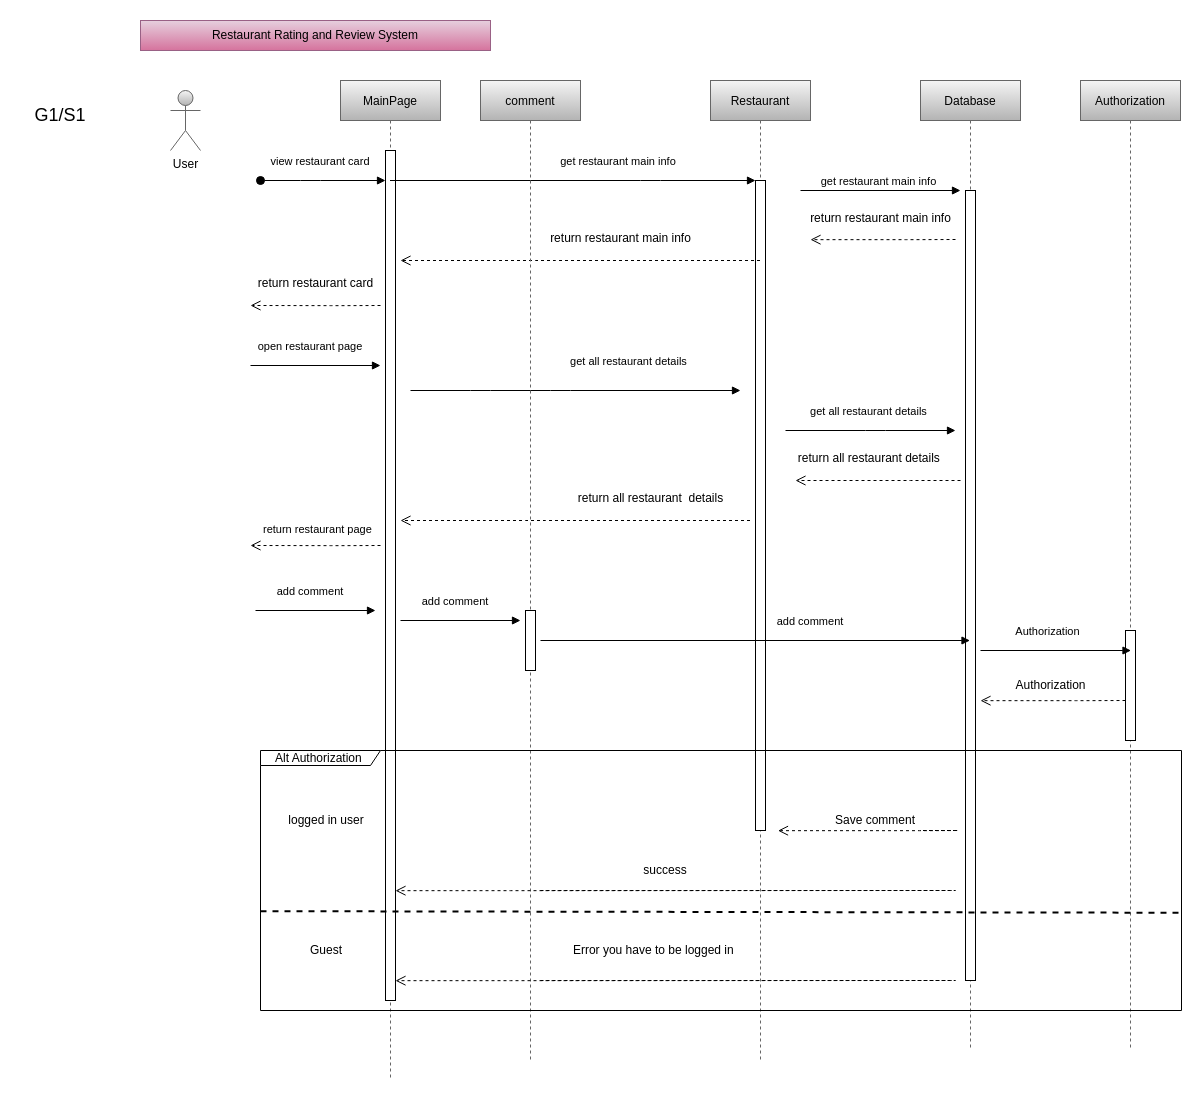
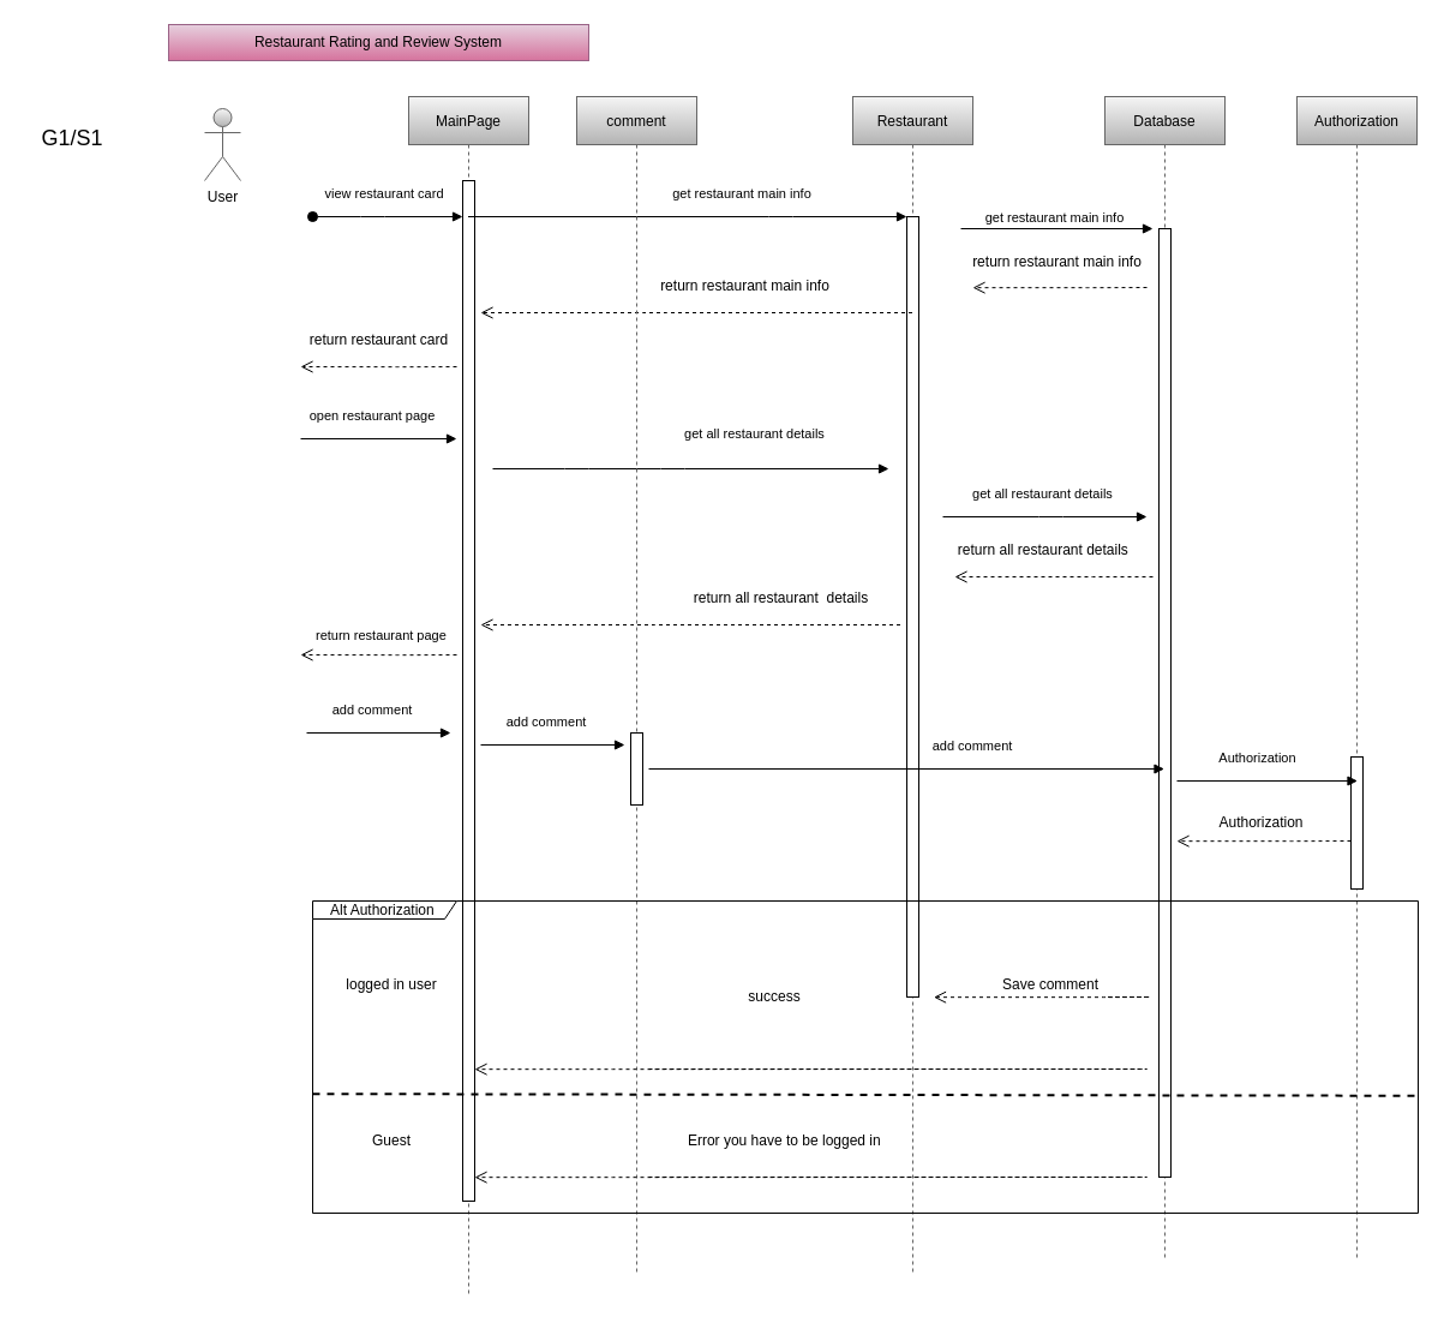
- <mxCell id="43" value="success" style="text;html=1;strokeColor=none;fillColor=none;align=center;verticalAlign=middle;whiteSpace=wrap;rounded=0;sketch=0;" vertex="1" parent="1"><mxGeometry x="620" y="860" width="90" height="20" as="geometry" /></mxCell>
+ <mxCell id="43" value="success" style="text;html=1;strokeColor=none;fillColor=none;align=center;verticalAlign=middle;whiteSpace=wrap;rounded=0;sketch=0;" vertex="1" parent="1"><mxGeometry x="600" y="820" width="90" height="20" as="geometry" /></mxCell>
